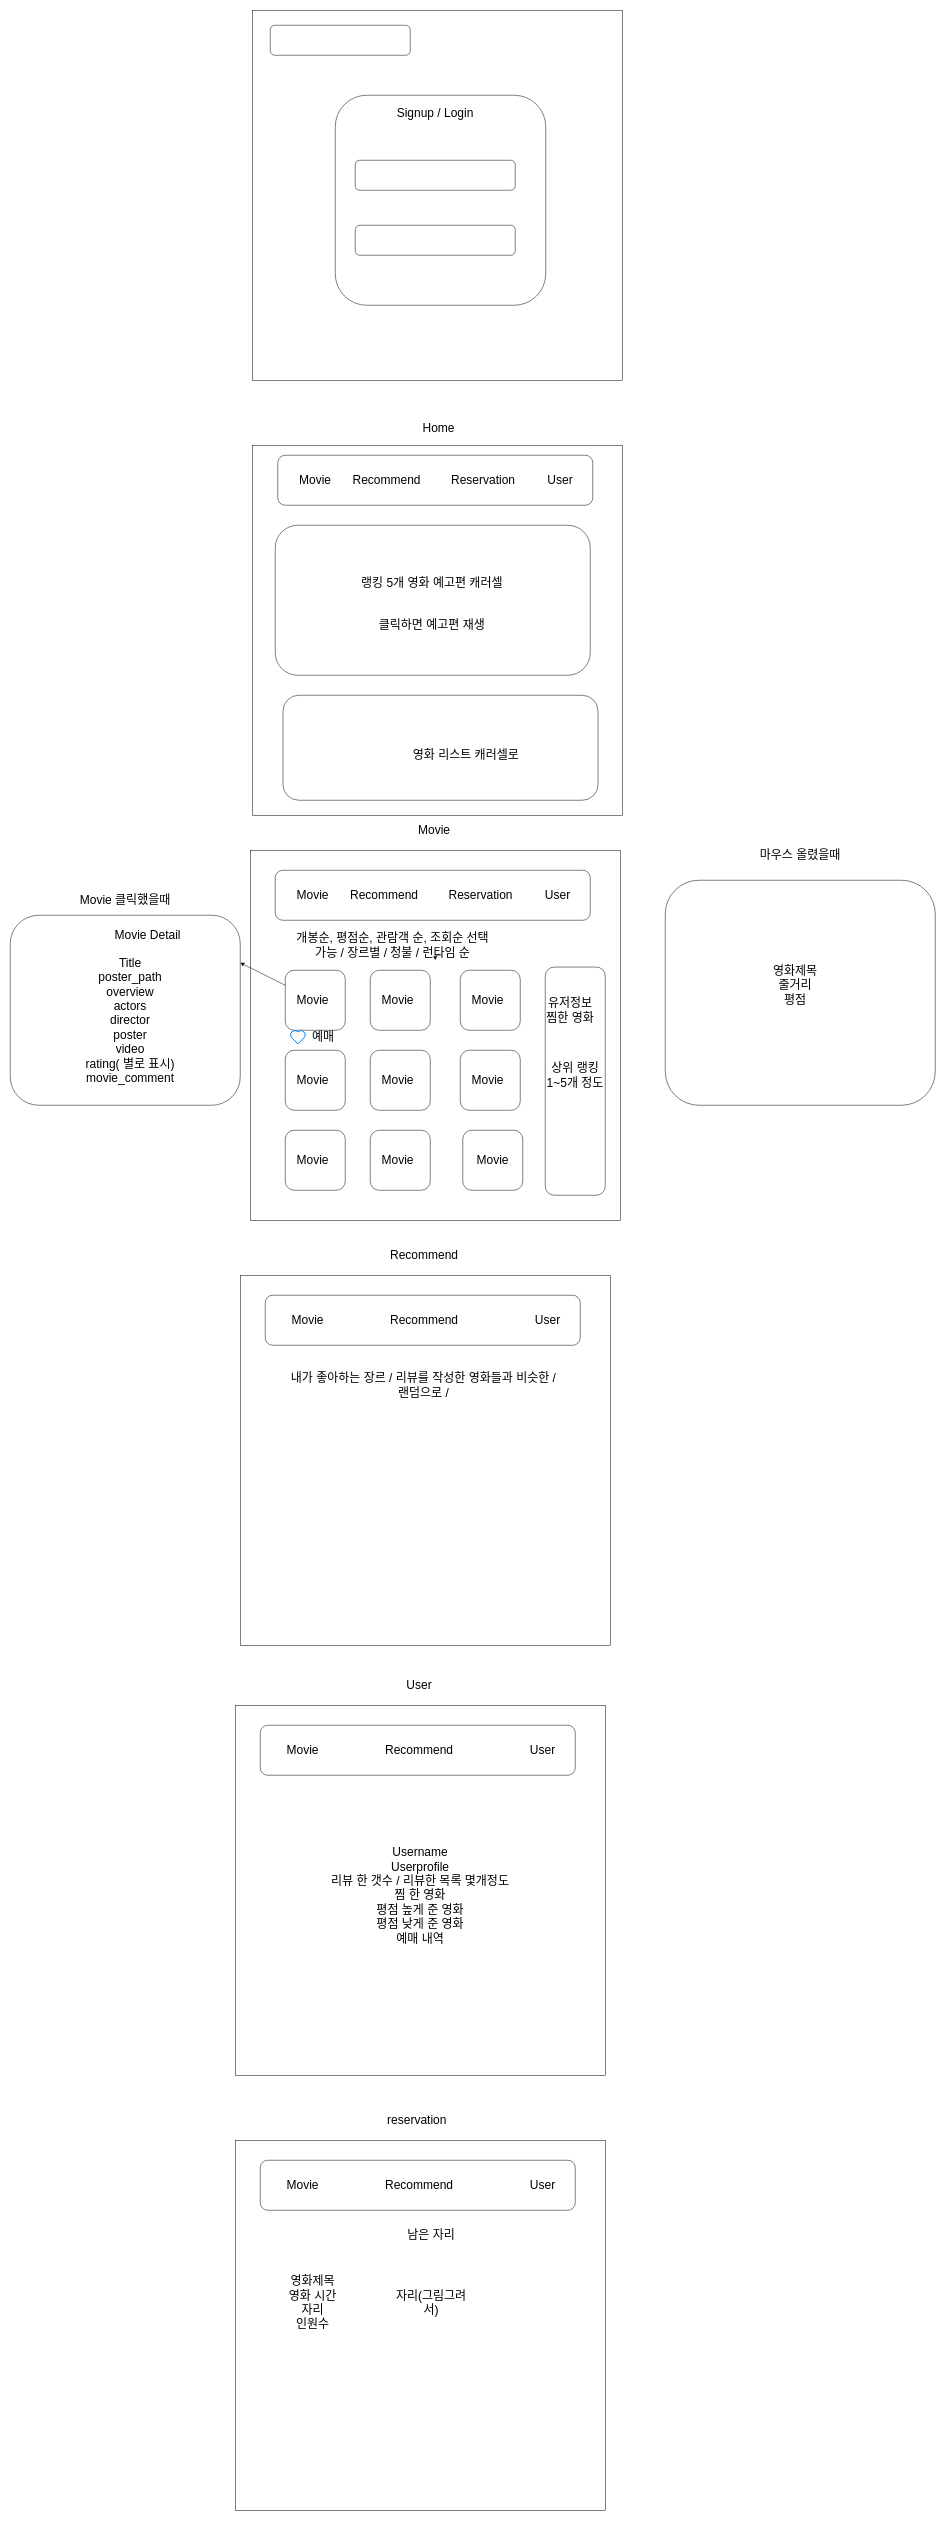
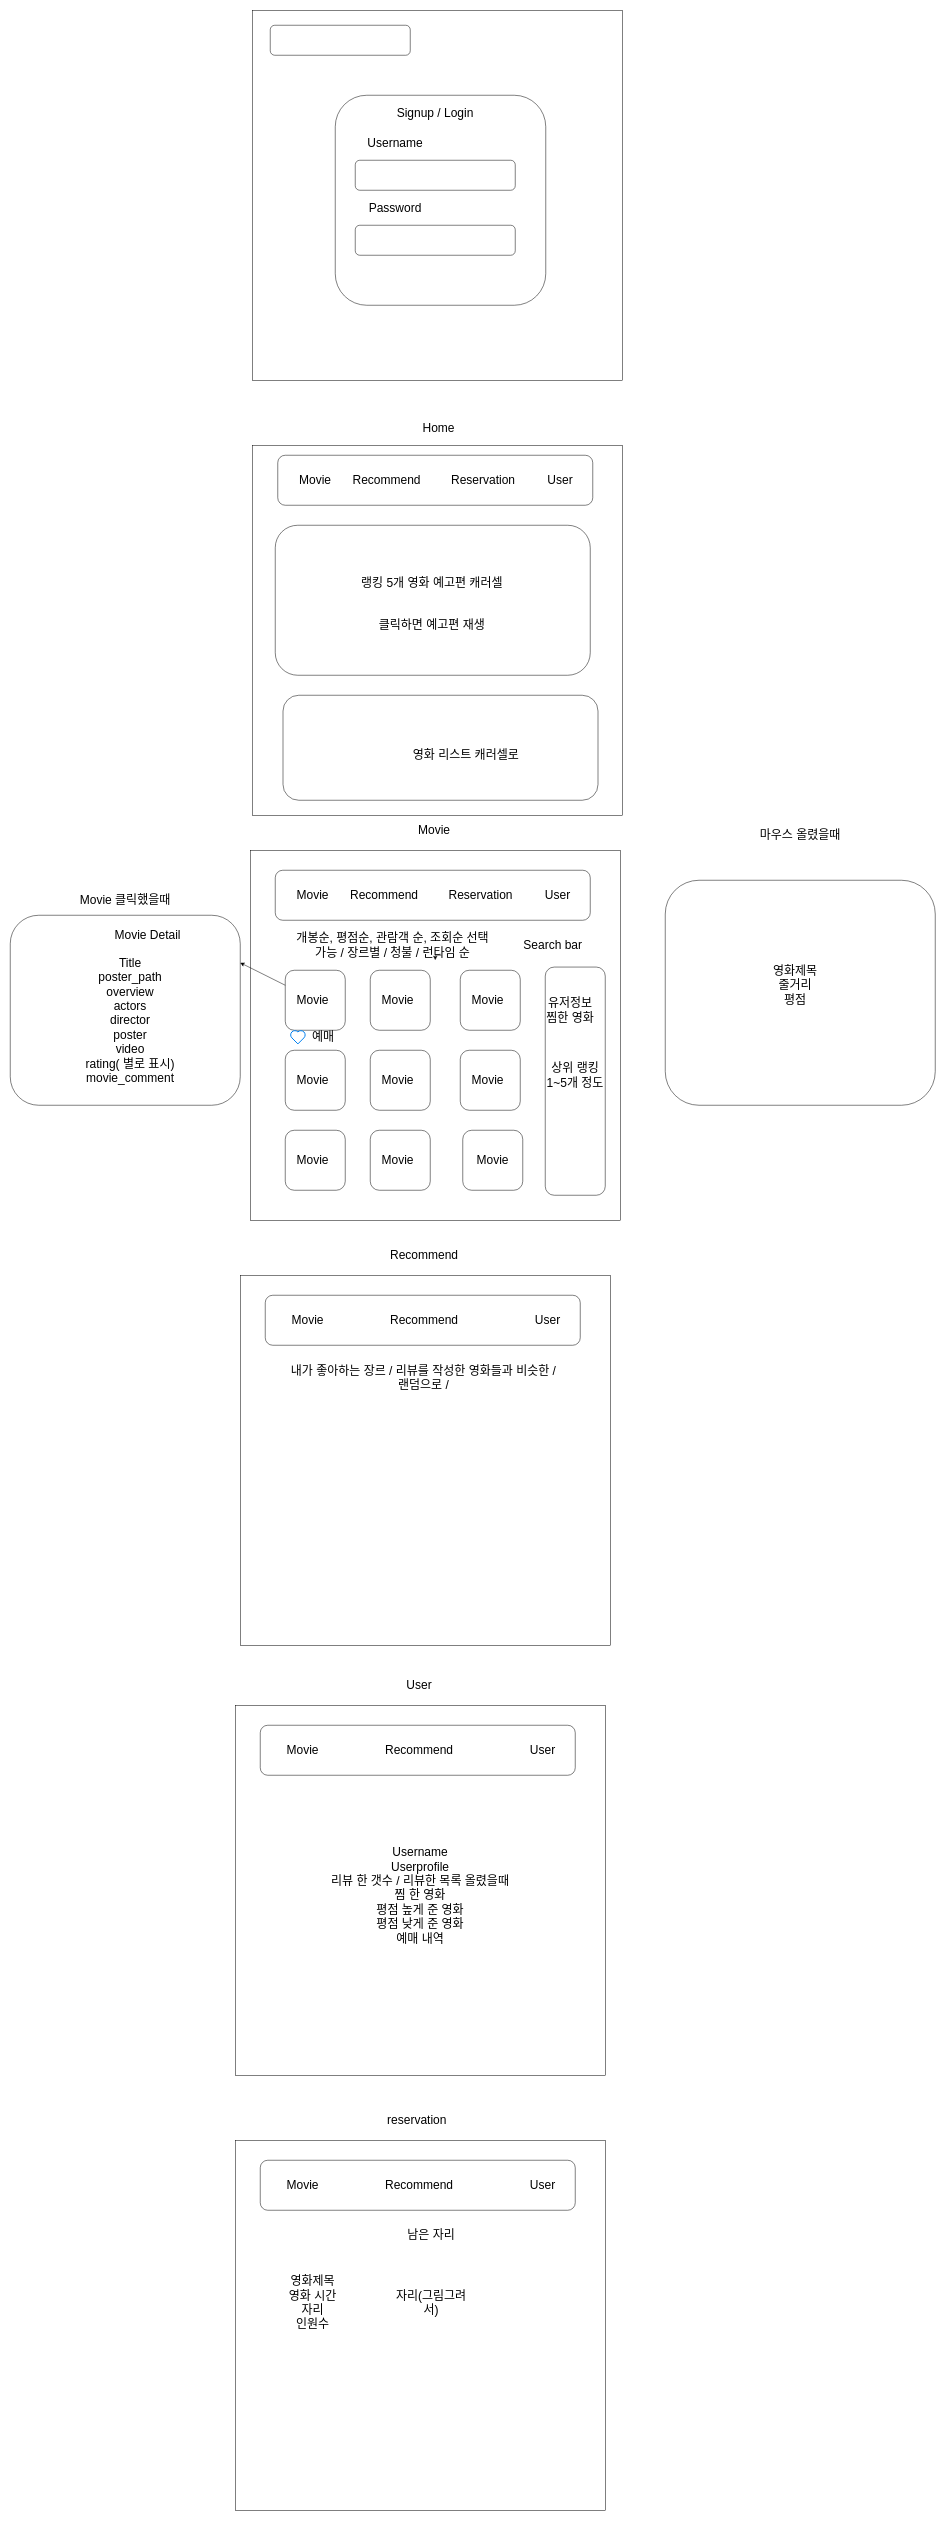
+ <mxCell id="7" value="&lt;font style=&quot;font-size: 24px&quot;&gt;Username&lt;/font&gt;" style="text;html=1;strokeColor=none;fillColor=none;align=center;verticalAlign=middle;whiteSpace=wrap;rounded=0;" vertex="1" parent="1"><mxGeometry x="710" y="260" width="160" height="50" as="geometry" /></mxCell>
+ <mxCell id="8" value="&lt;font style=&quot;font-size: 24px&quot;&gt;Password&lt;/font&gt;" style="text;html=1;strokeColor=none;fillColor=none;align=center;verticalAlign=middle;whiteSpace=wrap;rounded=0;" vertex="1" parent="1"><mxGeometry x="710" y="390" width="160" height="50" as="geometry" /></mxCell>
- <mxCell id="66" value="&lt;span style=&quot;font-size: 24px&quot;&gt;마우스 올렸을때&lt;/span&gt;" style="text;html=1;strokeColor=none;fillColor=none;align=center;verticalAlign=middle;whiteSpace=wrap;rounded=0;" vertex="1" parent="1"><mxGeometry x="1470" y="1690" width="260" height="40" as="geometry" /></mxCell>
+ <mxCell id="66" value="&lt;span style=&quot;font-size: 24px&quot;&gt;마우스 올렸을때&lt;/span&gt;" style="text;html=1;strokeColor=none;fillColor=none;align=center;verticalAlign=middle;whiteSpace=wrap;rounded=0;" vertex="1" parent="1"><mxGeometry x="1470" y="1650" width="260" height="40" as="geometry" /></mxCell>
+ <mxCell id="70" value="&lt;font style=&quot;font-size: 24px&quot;&gt;&amp;nbsp;Search bar&lt;br&gt;&lt;/font&gt;" style="text;html=1;strokeColor=none;fillColor=none;align=center;verticalAlign=middle;whiteSpace=wrap;rounded=0;" vertex="1" parent="1"><mxGeometry x="1024" y="1870" width="156" height="40" as="geometry" /></mxCell>
- <mxCell id="46" value="&lt;font style=&quot;font-size: 24px&quot;&gt;내가 좋아하는 장르 / 리뷰를 작성한 영화들과 비슷한 /&amp;nbsp;&lt;br&gt;랜덤으로 /&amp;nbsp;&lt;br&gt;&lt;/font&gt;" style="text;html=1;strokeColor=none;fillColor=none;align=center;verticalAlign=middle;whiteSpace=wrap;rounded=0;" vertex="1" parent="1"><mxGeometry x="540" y="2750" width="620" height="40" as="geometry" /></mxCell>
+ <mxCell id="46" value="&lt;font style=&quot;font-size: 24px&quot;&gt;내가 좋아하는 장르 / 리뷰를 작성한 영화들과 비슷한 /&amp;nbsp;&lt;br&gt;랜덤으로 /&amp;nbsp;&lt;br&gt;&lt;/font&gt;" style="text;html=1;strokeColor=none;fillColor=none;align=center;verticalAlign=middle;whiteSpace=wrap;rounded=0;" vertex="1" parent="1"><mxGeometry x="540" y="2735" width="620" height="40" as="geometry" /></mxCell>
- <mxCell id="53" value="&lt;font style=&quot;font-size: 24px&quot;&gt;Username&lt;br&gt;Userprofile&lt;br&gt;리뷰 한 갯수 / 리뷰한 목록 몇개정도&lt;br&gt;찜 한 영화&lt;br&gt;평점 높게 준 영화&lt;br&gt;평점 낮게 준 영화&lt;br&gt;예매 내역&lt;br&gt;&lt;/font&gt;" style="text;html=1;strokeColor=none;fillColor=none;align=center;verticalAlign=middle;whiteSpace=wrap;rounded=0;" vertex="1" parent="1"><mxGeometry x="530" y="3610" width="620" height="360" as="geometry" /></mxCell>
+ <mxCell id="53" value="&lt;font style=&quot;font-size: 24px&quot;&gt;Username&lt;br&gt;Userprofile&lt;br&gt;리뷰 한 갯수 / 리뷰한 목록 올렸을때&lt;br&gt;찜 한 영화&lt;br&gt;평점 높게 준 영화&lt;br&gt;평점 낮게 준 영화&lt;br&gt;예매 내역&lt;br&gt;&lt;/font&gt;" style="text;html=1;strokeColor=none;fillColor=none;align=center;verticalAlign=middle;whiteSpace=wrap;rounded=0;" vertex="1" parent="1"><mxGeometry x="530" y="3610" width="620" height="360" as="geometry" /></mxCell>
